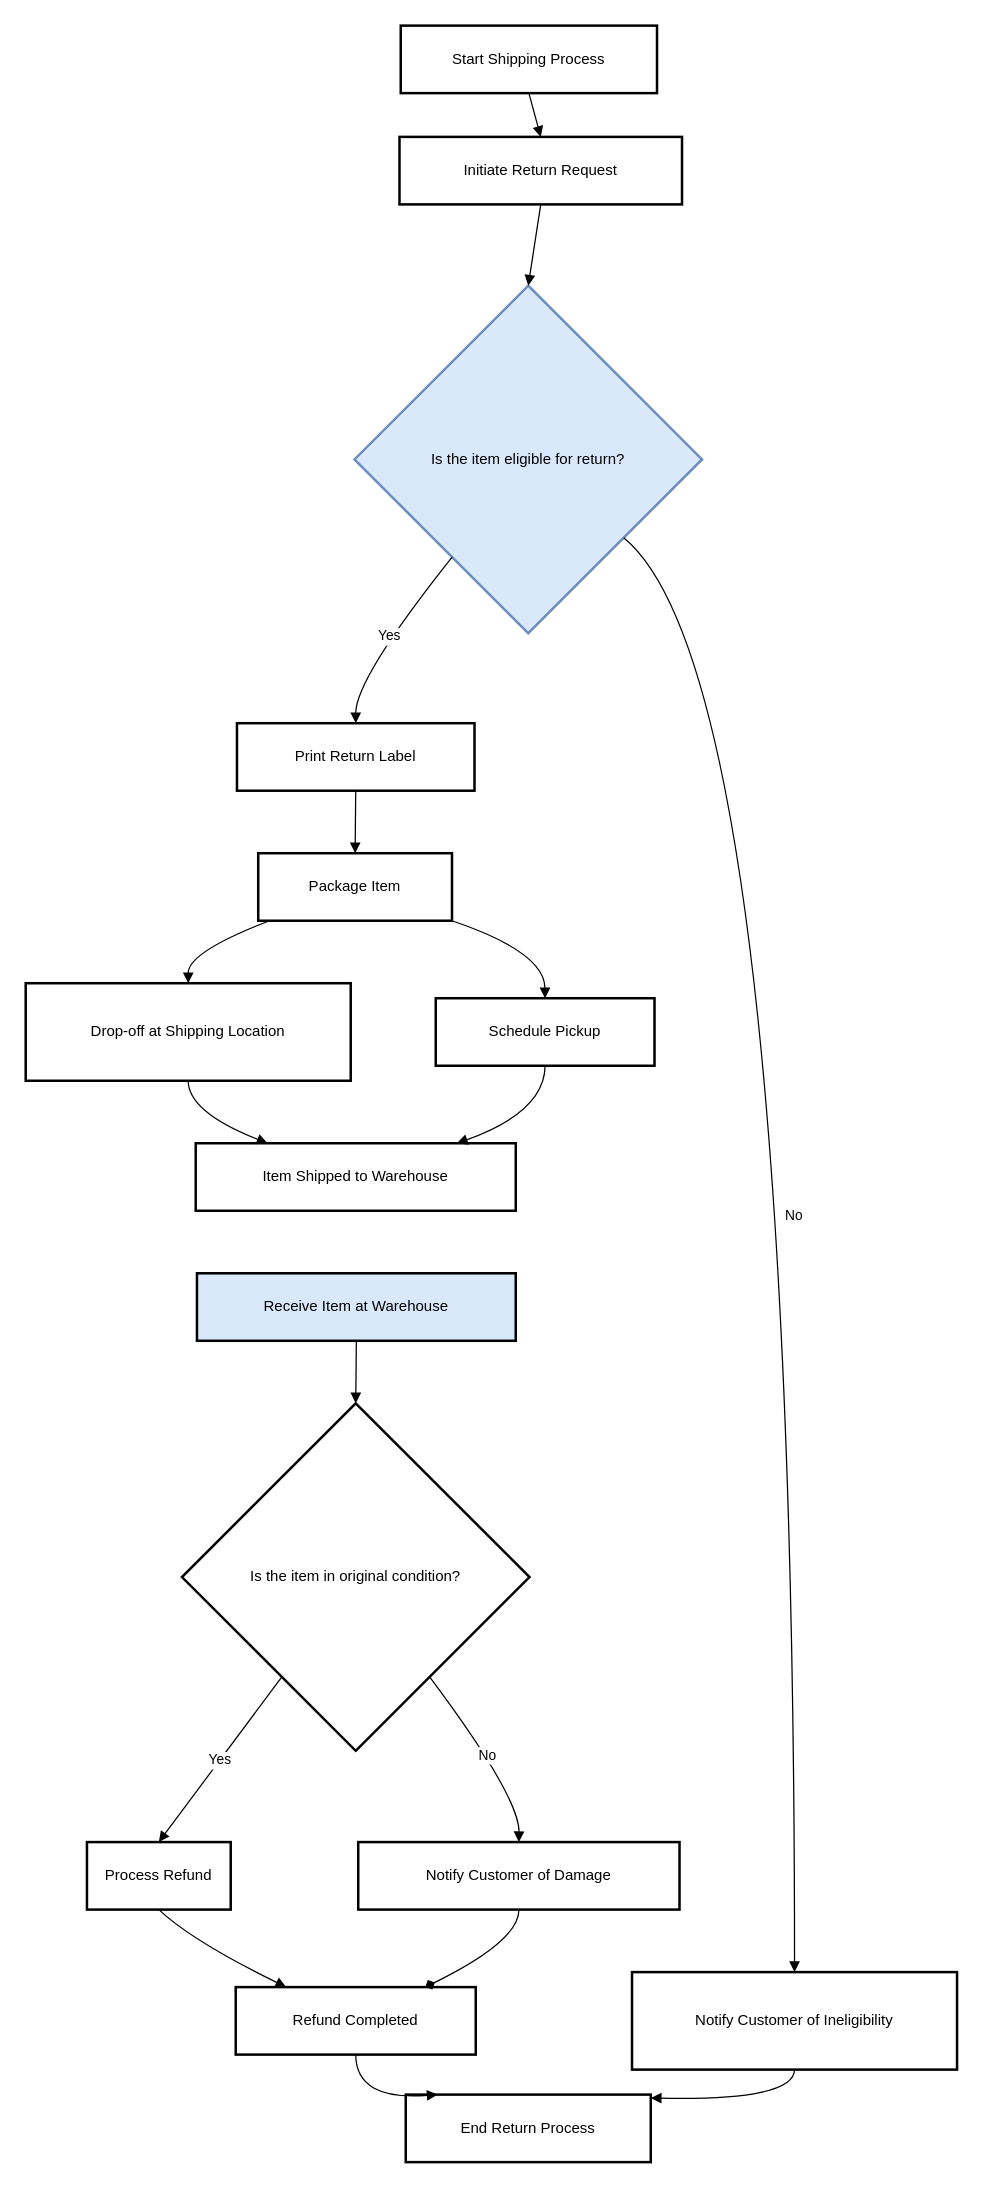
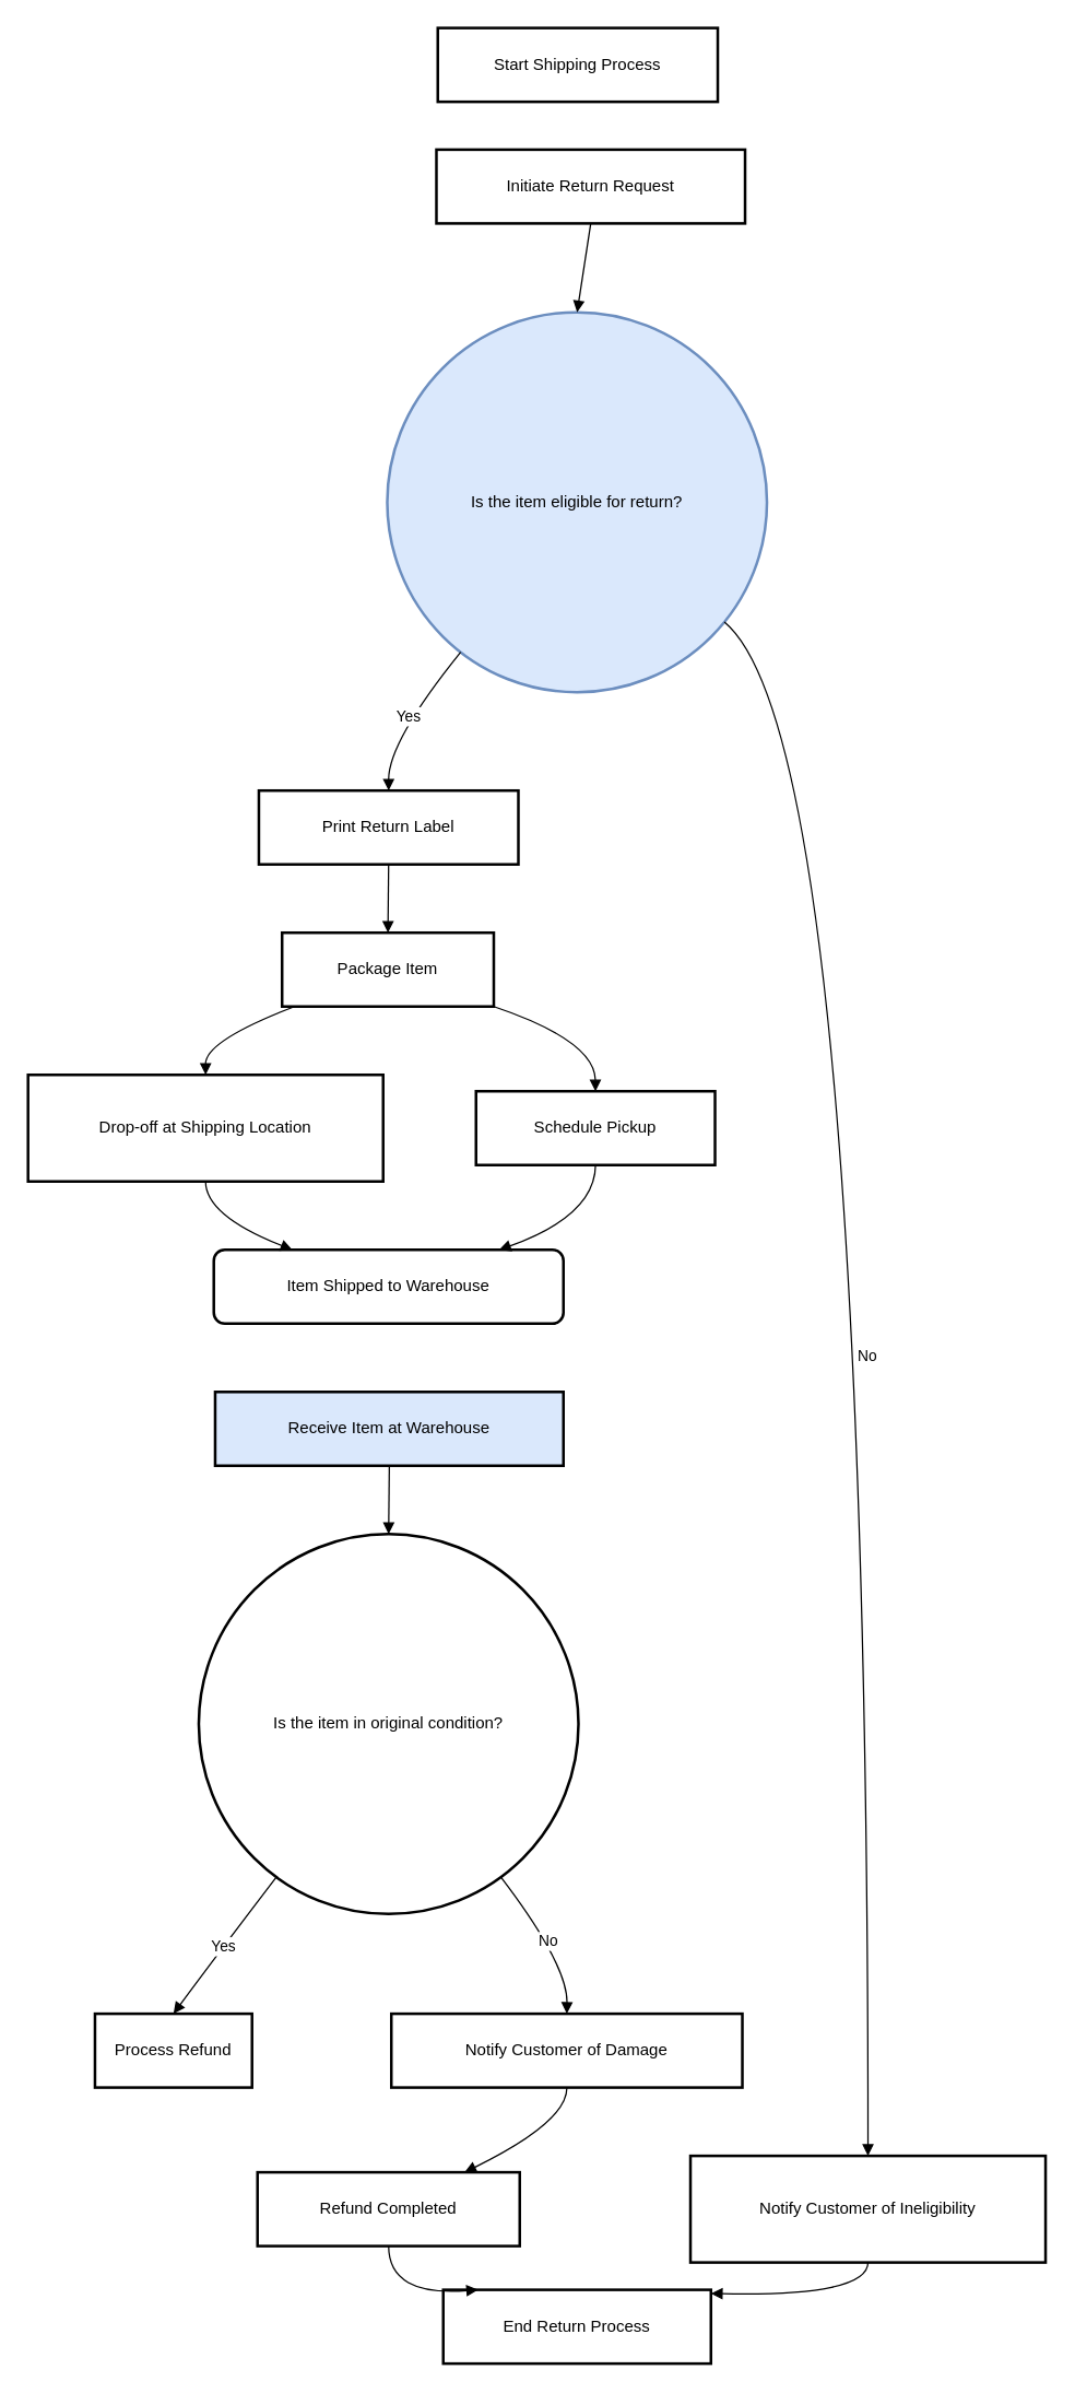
- <mxCell id="17" value="" style="curved=1;startArrow=none;endArrow=block;exitX=0.5;exitY=1;entryX=0.5;entryY=0;rounded=0;" edge="1" parent="1" source="2" target="3"><mxGeometry relative="1" as="geometry"><Array as="points" /></mxGeometry></mxCell>
- <mxCell id="4" value="Is the item eligible for return?" style="rhombus;strokeWidth=2;whiteSpace=wrap;fillColor=#dae8fc;strokeColor=#6c8ebf;" vertex="1" parent="1"><mxGeometry x="283" y="228" width="278" height="278" as="geometry" /></mxCell>
+ <mxCell id="4" value="Is the item eligible for return?" style="ellipse;strokeWidth=2;whiteSpace=wrap;fillColor=#dae8fc;strokeColor=#6c8ebf;" vertex="1" parent="1"><mxGeometry x="283" y="228" width="278" height="278" as="geometry" /></mxCell>
- <mxCell id="10" value="Item Shipped to Warehouse" style="whiteSpace=wrap;strokeWidth=2;" vertex="1" parent="1"><mxGeometry x="156" y="914" width="256" height="54" as="geometry" /></mxCell>
+ <mxCell id="10" value="Item Shipped to Warehouse" style="whiteSpace=wrap;strokeWidth=2;rounded=1;" vertex="1" parent="1"><mxGeometry x="156" y="914" width="256" height="54" as="geometry" /></mxCell>
- <mxCell id="12" value="Is the item in original condition?" style="rhombus;strokeWidth=2;whiteSpace=wrap;" vertex="1" parent="1"><mxGeometry x="145" y="1122" width="278" height="278" as="geometry" /></mxCell>
+ <mxCell id="12" value="Is the item in original condition?" style="ellipse;strokeWidth=2;whiteSpace=wrap;" vertex="1" parent="1"><mxGeometry x="145" y="1122" width="278" height="278" as="geometry" /></mxCell>
- <mxCell id="29" value="" style="curved=1;startArrow=none;endArrow=block;exitX=0.5;exitY=1;entryX=0.21;entryY=0;rounded=0;" edge="1" parent="1" source="13" target="15"><mxGeometry relative="1" as="geometry"><Array as="points"><mxPoint x="153" y="1552" /></Array></mxGeometry></mxCell>
- <mxCell id="30" value="" style="curved=1;startArrow=none;endArrow=diamond;exitX=0.5;exitY=1;entryX=0.79;entryY=0;rounded=0;" edge="1" parent="1" source="14" target="15"><mxGeometry relative="1" as="geometry"><Array as="points"><mxPoint x="415" y="1552" /></Array></mxGeometry></mxCell>
+ <mxCell id="30" value="" style="curved=1;startArrow=none;endArrow=block;exitX=0.5;exitY=1;entryX=0.79;entryY=0;rounded=0;" edge="1" parent="1" source="14" target="15"><mxGeometry relative="1" as="geometry"><Array as="points"><mxPoint x="415" y="1552" /></Array></mxGeometry></mxCell>
